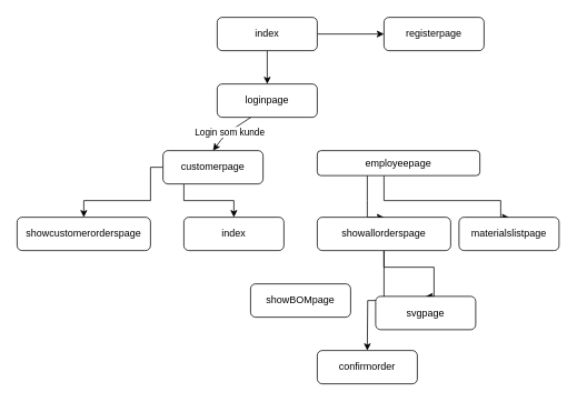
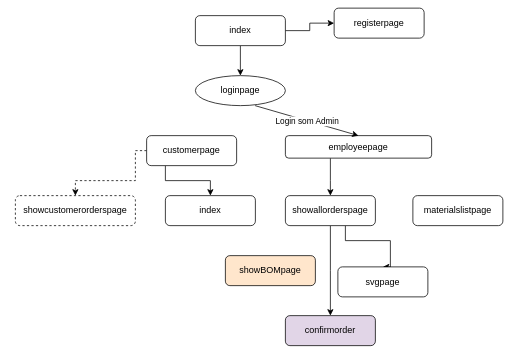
- <mxCell id="6" value="registerpage" style="rounded=1;whiteSpace=wrap;html=1;" vertex="1" parent="1"><mxGeometry x="460" y="20" width="120" height="40" as="geometry" /></mxCell>
+ <mxCell id="6" value="registerpage" style="rounded=1;whiteSpace=wrap;html=1;" vertex="1" parent="1"><mxGeometry x="445" y="10" width="120" height="40" as="geometry" /></mxCell>
- <mxCell id="5" value="loginpage" style="rounded=1;whiteSpace=wrap;html=1;" vertex="1" parent="1"><mxGeometry x="260" y="100" width="120" height="40" as="geometry" /></mxCell>
+ <mxCell id="5" value="loginpage" style="ellipse;whiteSpace=wrap;html=1;" vertex="1" parent="1"><mxGeometry x="260" y="100" width="120" height="40" as="geometry" /></mxCell>
- <mxCell id="13" value="" style="endArrow=classic;html=1;exitX=0.337;exitY=1.001;exitDx=0;exitDy=0;exitPerimeter=0;entryX=0.5;entryY=0;entryDx=0;entryDy=0;" edge="1" parent="1" source="5" target="9"><mxGeometry relative="1" as="geometry"><mxPoint x="290" y="300" as="sourcePoint" /><mxPoint x="390" y="300" as="targetPoint" /><Array as="points"><mxPoint x="270" y="160" /></Array></mxGeometry></mxCell>
- <mxCell id="14" value="Login som kunde" style="edgeLabel;resizable=0;html=1;align=center;verticalAlign=middle;" connectable="0" vertex="1" parent="13"><mxGeometry relative="1" as="geometry" /></mxCell>
+ <mxCell id="15" value="" style="endArrow=classic;html=1;entryX=0.5;entryY=0;entryDx=0;entryDy=0;exitX=0.664;exitY=1.001;exitDx=0;exitDy=0;exitPerimeter=0;" edge="1" parent="1" source="5" target="12"><mxGeometry relative="1" as="geometry"><mxPoint x="341" y="150" as="sourcePoint" /><mxPoint x="390" y="300" as="targetPoint" /></mxGeometry></mxCell>
+ <mxCell id="16" value="Login som Admin" style="edgeLabel;resizable=0;html=1;align=center;verticalAlign=middle;" connectable="0" vertex="1" parent="15"><mxGeometry relative="1" as="geometry" /></mxCell>
- <mxCell id="7" style="edgeStyle=orthogonalEdgeStyle;rounded=0;orthogonalLoop=1;jettySize=auto;html=1;entryX=0.5;entryY=0;entryDx=0;entryDy=0;" edge="1" parent="1" source="9" target="17"><mxGeometry relative="1" as="geometry"><Array as="points"><mxPoint x="180" y="240" /><mxPoint x="100" y="240" /></Array></mxGeometry></mxCell>
+ <mxCell id="7" style="edgeStyle=orthogonalEdgeStyle;rounded=0;orthogonalLoop=1;jettySize=auto;html=1;entryX=0.5;entryY=0;entryDx=0;entryDy=0;dashed=1;" edge="1" parent="1" source="9" target="17"><mxGeometry relative="1" as="geometry"><Array as="points"><mxPoint x="180" y="240" /><mxPoint x="100" y="240" /></Array></mxGeometry></mxCell>
- <mxCell id="11" style="edgeStyle=orthogonalEdgeStyle;rounded=0;orthogonalLoop=1;jettySize=auto;html=1;entryX=0.5;entryY=0;entryDx=0;entryDy=0;" edge="1" parent="1" source="12" target="19"><mxGeometry relative="1" as="geometry"><Array as="points"><mxPoint x="460" y="240" /><mxPoint x="600" y="240" /></Array></mxGeometry></mxCell>
- <mxCell id="17" value="showcustomerorderspage" style="rounded=1;whiteSpace=wrap;html=1;" vertex="1" parent="1"><mxGeometry x="20" y="260" width="160" height="40" as="geometry" /></mxCell>
+ <mxCell id="17" value="showcustomerorderspage" style="rounded=1;whiteSpace=wrap;html=1;dashed=1;" vertex="1" parent="1"><mxGeometry x="20" y="260" width="160" height="40" as="geometry" /></mxCell>
- <mxCell id="22" value="showallorderspage" style="rounded=1;whiteSpace=wrap;html=1;" vertex="1" parent="1"><mxGeometry x="380" y="260" width="160" height="40" as="geometry" /></mxCell>
+ <mxCell id="22" value="showallorderspage" style="rounded=1;whiteSpace=wrap;html=1;" vertex="1" parent="1"><mxGeometry x="380" y="260" width="120" height="40" as="geometry" /></mxCell>
- <mxCell id="23" value="showBOMpage" style="rounded=1;whiteSpace=wrap;html=1;" vertex="1" parent="1"><mxGeometry x="300" y="340" width="120" height="40" as="geometry" /></mxCell>
+ <mxCell id="23" value="showBOMpage" style="rounded=1;whiteSpace=wrap;html=1;fillColor=#ffe6cc;" vertex="1" parent="1"><mxGeometry x="300" y="340" width="120" height="40" as="geometry" /></mxCell>
- <mxCell id="25" value="confirmorder" style="rounded=1;whiteSpace=wrap;html=1;" vertex="1" parent="1"><mxGeometry x="380" y="420" width="120" height="40" as="geometry" /></mxCell>
+ <mxCell id="25" value="confirmorder" style="rounded=1;whiteSpace=wrap;html=1;fillColor=#e1d5e7;" vertex="1" parent="1"><mxGeometry x="380" y="420" width="120" height="40" as="geometry" /></mxCell>
